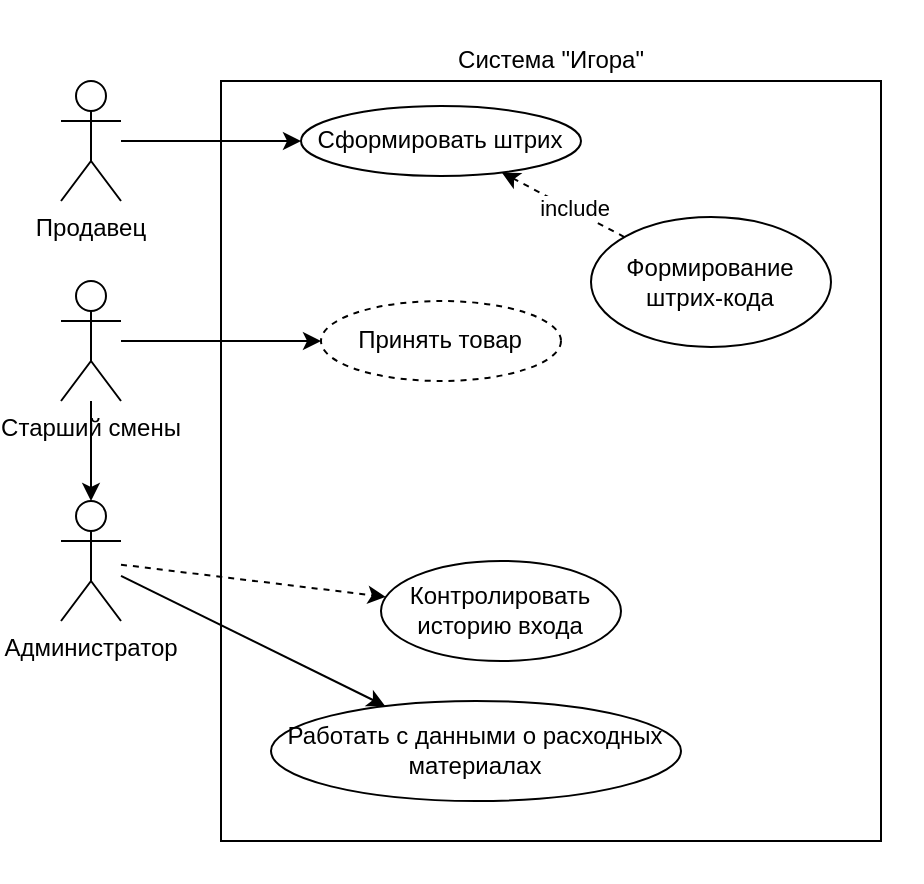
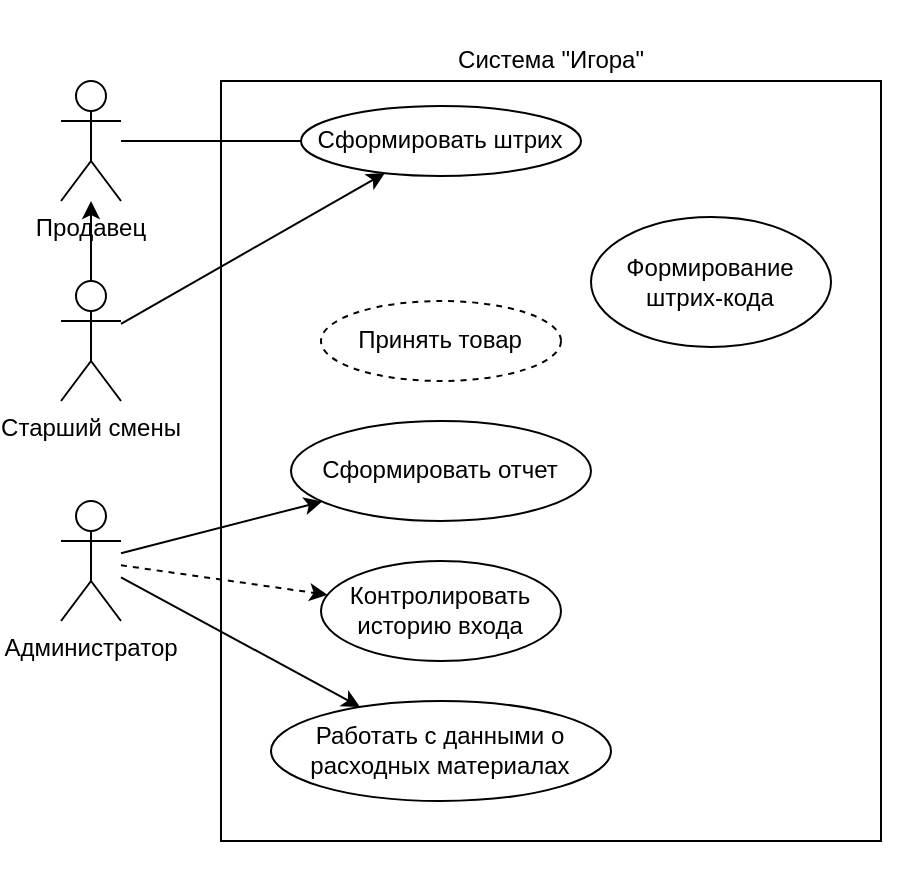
- <mxCell id="19" value="" style="endArrow=classic;html=1;rounded=0;endFill=1;" edge="1" parent="1" source="3" target="6"><mxGeometry width="50" height="50" relative="1" as="geometry"><mxPoint x="30" y="70" as="sourcePoint" /><mxPoint x="140" y="70" as="targetPoint" /></mxGeometry></mxCell>
+ <mxCell id="19" value="" style="endArrow=none;html=1;rounded=0;endFill=1;" edge="1" parent="1" source="3" target="6"><mxGeometry width="50" height="50" relative="1" as="geometry"><mxPoint x="30" y="70" as="sourcePoint" /><mxPoint x="140" y="70" as="targetPoint" /></mxGeometry></mxCell>
- <mxCell id="16" style="rounded=0;orthogonalLoop=1;jettySize=auto;html=1;dashed=1;" edge="1" parent="1" source="18" target="6"><mxGeometry relative="1" as="geometry" /></mxCell>
- <mxCell id="17" value="include" style="edgeLabel;html=1;align=center;verticalAlign=middle;resizable=0;points=[];" vertex="1" connectable="0" parent="16"><mxGeometry x="-0.35" relative="1" as="geometry"><mxPoint x="-5" y="-4" as="offset" /></mxGeometry></mxCell>
- <mxCell id="11" value="" style="endArrow=classic;html=1;rounded=0;" edge="1" parent="1" source="5" target="7"><mxGeometry width="50" height="50" relative="1" as="geometry"><mxPoint x="40" y="80" as="sourcePoint" /><mxPoint x="140" y="80" as="targetPoint" /></mxGeometry></mxCell>
+ <mxCell id="11" value="" style="endArrow=classic;html=1;rounded=0;" edge="1" parent="1" source="5" target="3"><mxGeometry width="50" height="50" relative="1" as="geometry"><mxPoint x="40" y="80" as="sourcePoint" /><mxPoint x="140" y="80" as="targetPoint" /></mxGeometry></mxCell>
- <mxCell id="12" value="" style="endArrow=classic;html=1;rounded=0;" edge="1" parent="1" source="5" target="4"><mxGeometry width="50" height="50" relative="1" as="geometry"><mxPoint x="40" y="208.378" as="sourcePoint" /><mxPoint x="150.774" y="196.403" as="targetPoint" /></mxGeometry></mxCell>
+ <mxCell id="12" value="" style="endArrow=classic;html=1;rounded=0;" edge="1" parent="1" source="5" target="6"><mxGeometry width="50" height="50" relative="1" as="geometry"><mxPoint x="40" y="208.378" as="sourcePoint" /><mxPoint x="150.774" y="196.403" as="targetPoint" /></mxGeometry></mxCell>
+ <mxCell id="8" value="Сформировать отчет" style="ellipse;whiteSpace=wrap;html=1;fillColor=none;" vertex="1" parent="1"><mxGeometry x="135" y="210" width="150" height="50" as="geometry" /></mxCell>
+ <mxCell id="13" value="" style="endArrow=classic;html=1;rounded=0;" edge="1" parent="1" source="4" target="8"><mxGeometry width="50" height="50" relative="1" as="geometry"><mxPoint x="40" y="180" as="sourcePoint" /><mxPoint x="140" y="180" as="targetPoint" /></mxGeometry></mxCell>
- <mxCell id="9" value="Контролировать историю входа" style="ellipse;whiteSpace=wrap;html=1;fillColor=none;" vertex="1" parent="1"><mxGeometry x="180" y="280" width="120" height="50" as="geometry" /></mxCell>
+ <mxCell id="9" value="Контролировать историю входа" style="ellipse;whiteSpace=wrap;html=1;fillColor=none;" vertex="1" parent="1"><mxGeometry x="150" y="280" width="120" height="50" as="geometry" /></mxCell>
- <mxCell id="10" value="Работать с данными о расходных материалах" style="ellipse;whiteSpace=wrap;html=1;fillColor=none;" vertex="1" parent="1"><mxGeometry x="125" y="350" width="205" height="50" as="geometry" /></mxCell>
+ <mxCell id="10" value="Работать с данными о расходных материалах" style="ellipse;whiteSpace=wrap;html=1;fillColor=none;" vertex="1" parent="1"><mxGeometry x="125" y="350" width="170" height="50" as="geometry" /></mxCell>
